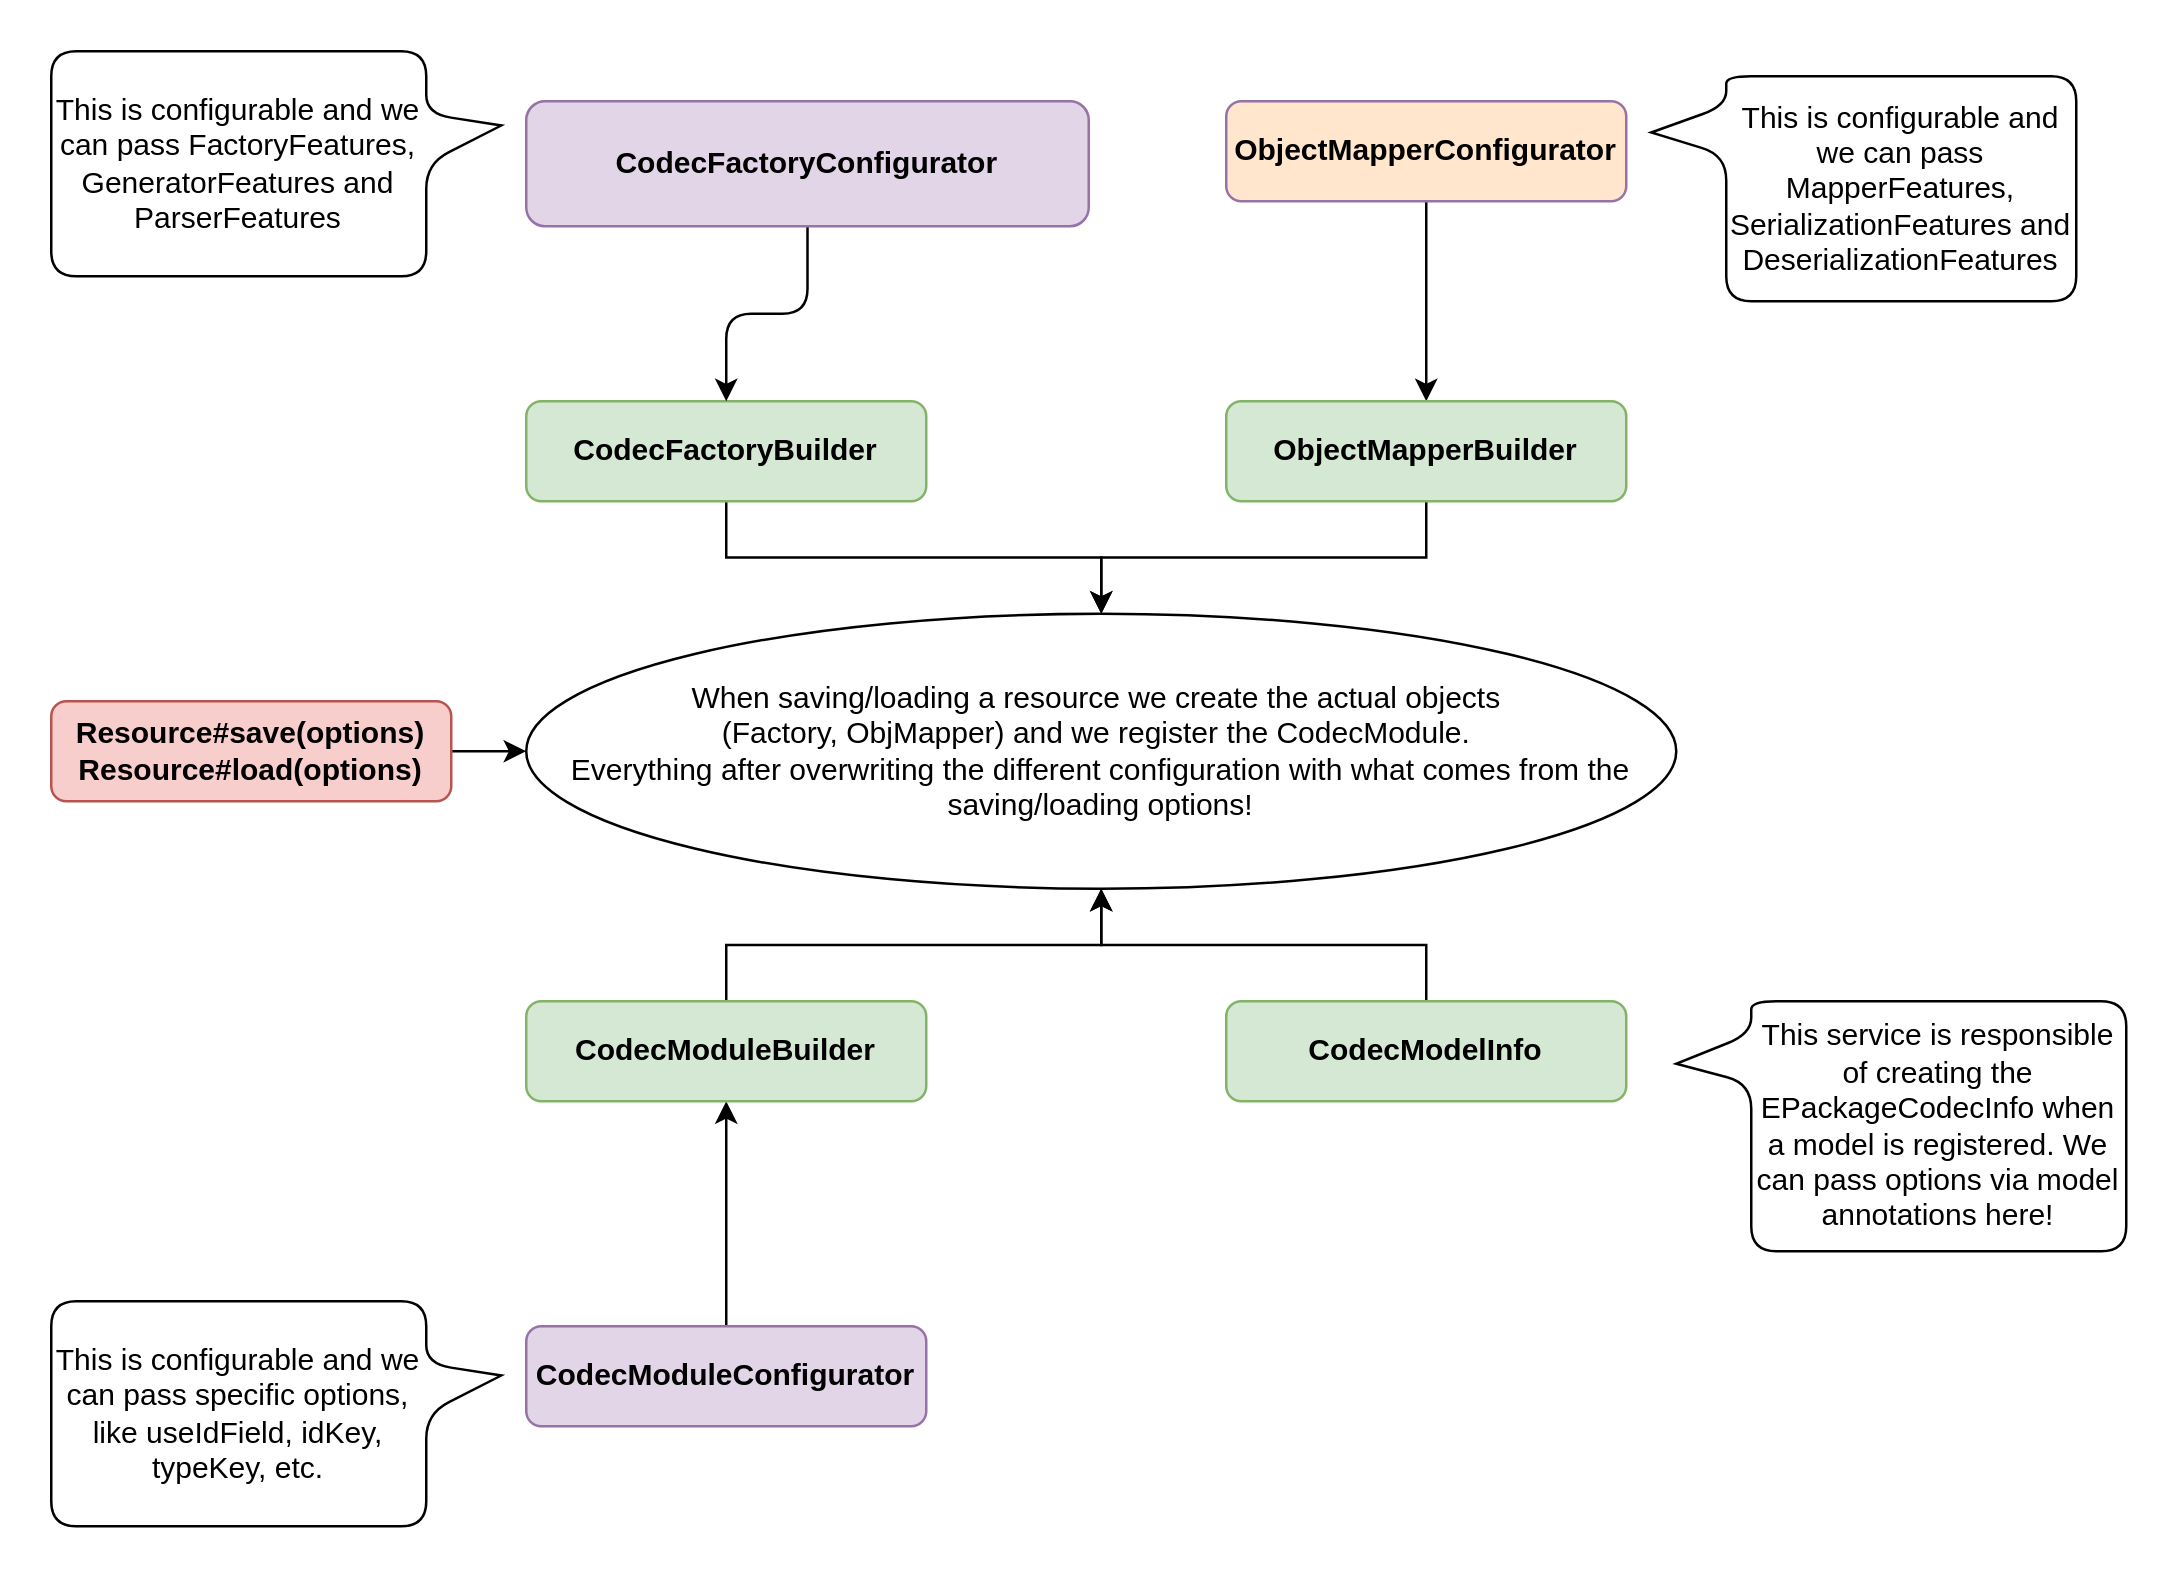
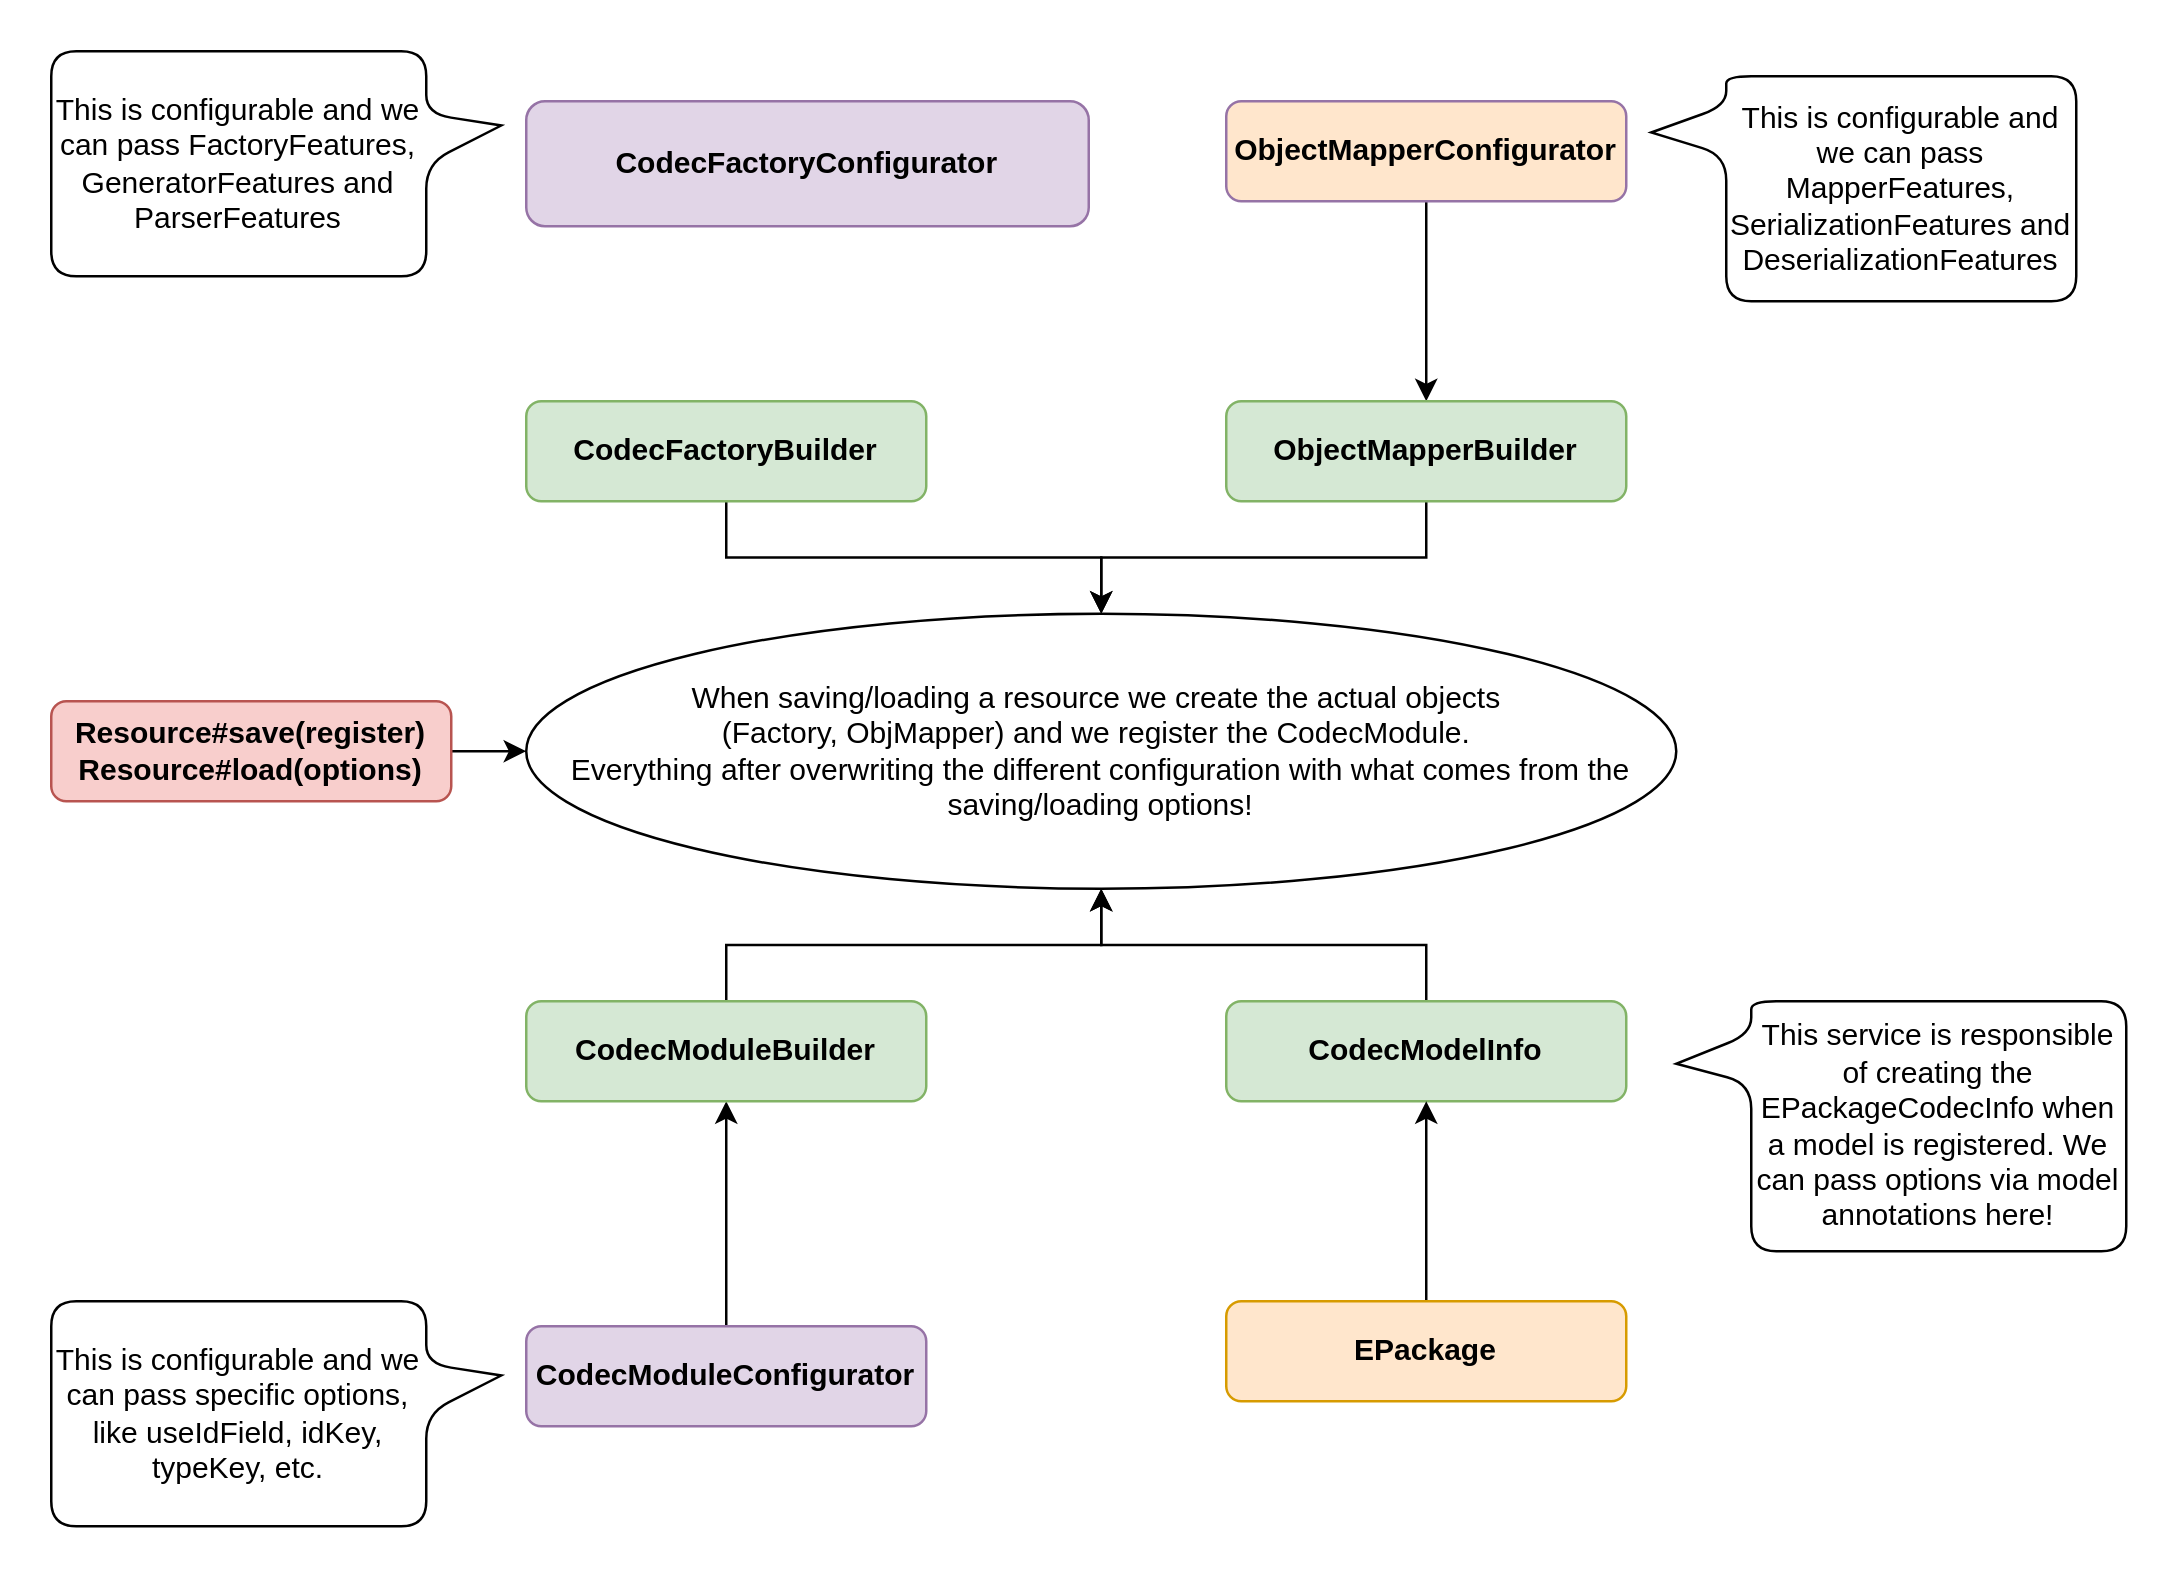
- <mxCell id="6" value="" style="edgeStyle=orthogonalEdgeStyle;rounded=1;orthogonalLoop=1;jettySize=auto;html=1;" parent="1" source="7" target="3" edge="1"><mxGeometry relative="1" as="geometry" /></mxCell>
- <mxCell id="23" value="&lt;b&gt;Resource#save(options)&lt;/b&gt;&lt;div&gt;&lt;b&gt;Resource#load(options)&lt;/b&gt;&lt;/div&gt;" style="rounded=1;whiteSpace=wrap;html=1;fillColor=#f8cecc;strokeColor=#b85450;" parent="1" vertex="1"><mxGeometry x="20" y="280" width="160" height="40" as="geometry" /></mxCell>
+ <mxCell id="23" value="&lt;b&gt;Resource#save(register)&lt;/b&gt;&lt;div&gt;&lt;b&gt;Resource#load(options)&lt;/b&gt;&lt;/div&gt;" style="rounded=1;whiteSpace=wrap;html=1;fillColor=#f8cecc;strokeColor=#b85450;" parent="1" vertex="1"><mxGeometry x="20" y="280" width="160" height="40" as="geometry" /></mxCell>
+ <mxCell id="20" value="" style="edgeStyle=orthogonalEdgeStyle;rounded=0;orthogonalLoop=1;jettySize=auto;html=1;" parent="1" source="21" target="17" edge="1"><mxGeometry relative="1" as="geometry" /></mxCell>
+ <mxCell id="21" value="&lt;b&gt;EPackage&lt;/b&gt;" style="rounded=1;whiteSpace=wrap;html=1;fillColor=#ffe6cc;strokeColor=#d79b00;" parent="1" vertex="1"><mxGeometry x="490" y="520" width="160" height="40" as="geometry" /></mxCell>
